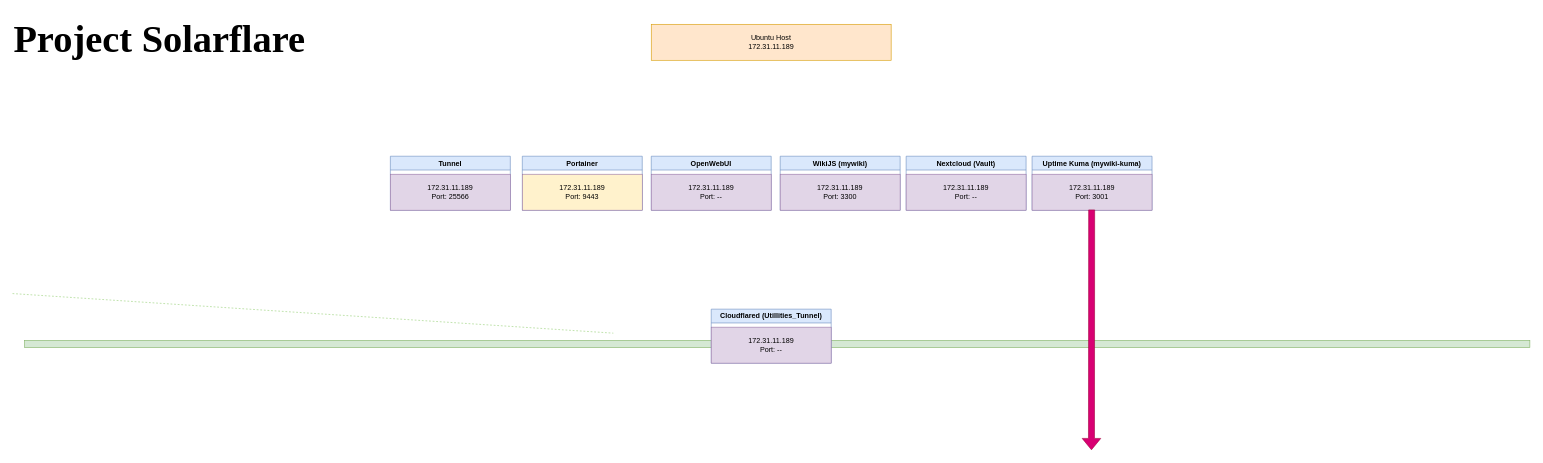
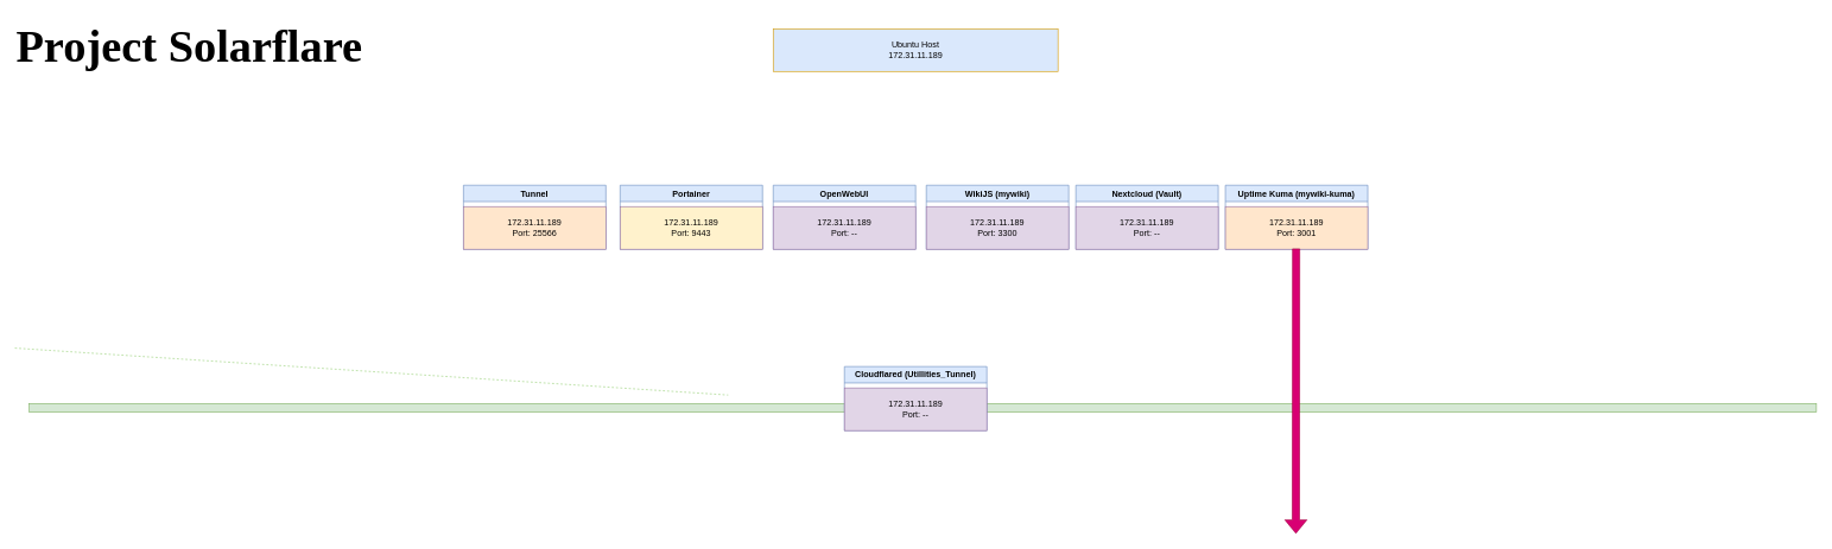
- <mxCell id="3" value="&lt;div&gt;Ubuntu Host&lt;/div&gt;&lt;div&gt;172.31.11.189&lt;br&gt;&lt;/div&gt;" style="rounded=0;whiteSpace=wrap;html=1;fillColor=#ffe6cc;strokeColor=#d79b00;" vertex="1" parent="1"><mxGeometry x="1085" y="40" width="400" height="60" as="geometry" /></mxCell>
+ <mxCell id="3" value="&lt;div&gt;Ubuntu Host&lt;/div&gt;&lt;div&gt;172.31.11.189&lt;br&gt;&lt;/div&gt;" style="rounded=0;whiteSpace=wrap;html=1;fillColor=#dae8fc;strokeColor=#d79b00;" vertex="1" parent="1"><mxGeometry x="1085" y="40" width="400" height="60" as="geometry" /></mxCell>
- <mxCell id="9" value="&lt;div&gt;172.31.11.189&lt;/div&gt;&lt;div&gt;Port: 25566&lt;br&gt;&lt;/div&gt;" style="rounded=0;whiteSpace=wrap;html=1;fillColor=#e1d5e7;strokeColor=#9673a6;" vertex="1" parent="8"><mxGeometry y="30" width="200" height="60" as="geometry" /></mxCell>
+ <mxCell id="9" value="&lt;div&gt;172.31.11.189&lt;/div&gt;&lt;div&gt;Port: 25566&lt;br&gt;&lt;/div&gt;" style="rounded=0;whiteSpace=wrap;html=1;fillColor=#ffe6cc;strokeColor=#9673a6;" vertex="1" parent="8"><mxGeometry y="30" width="200" height="60" as="geometry" /></mxCell>
- <mxCell id="17" value="&lt;div&gt;172.31.11.189&lt;/div&gt;&lt;div&gt;Port: 3001&lt;br&gt;&lt;/div&gt;" style="rounded=0;whiteSpace=wrap;html=1;fillColor=#e1d5e7;strokeColor=#9673a6;" vertex="1" parent="16"><mxGeometry y="30" width="200" height="60" as="geometry" /></mxCell>
+ <mxCell id="17" value="&lt;div&gt;172.31.11.189&lt;/div&gt;&lt;div&gt;Port: 3001&lt;br&gt;&lt;/div&gt;" style="rounded=0;whiteSpace=wrap;html=1;fillColor=#ffe6cc;strokeColor=#9673a6;" vertex="1" parent="16"><mxGeometry y="30" width="200" height="60" as="geometry" /></mxCell>
